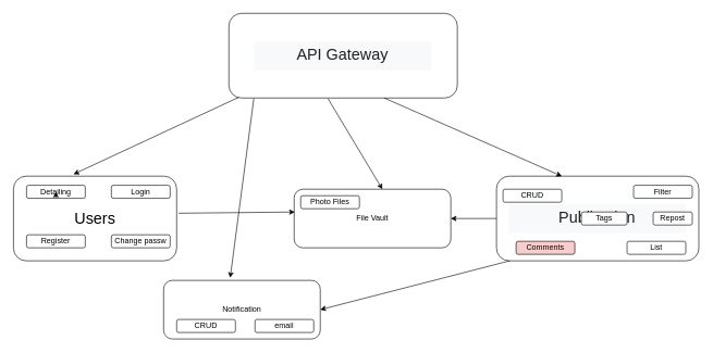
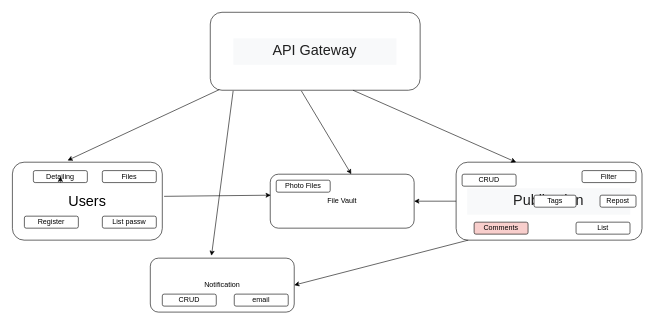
- <mxCell id="5" value="Detailing" style="rounded=1;whiteSpace=wrap;html=1;" parent="1" vertex="1"><mxGeometry x="40" y="284" width="90" height="20" as="geometry" /></mxCell>
+ <mxCell id="5" value="Detailing" style="rounded=1;whiteSpace=wrap;html=1;" parent="1" vertex="1"><mxGeometry x="55" y="284" width="90" height="20" as="geometry" /></mxCell>
- <mxCell id="12" value="Login" style="rounded=1;whiteSpace=wrap;html=1;" parent="1" vertex="1"><mxGeometry x="170" y="284" width="90" height="20" as="geometry" /></mxCell>
+ <mxCell id="12" value="Files" style="rounded=1;whiteSpace=wrap;html=1;" parent="1" vertex="1"><mxGeometry x="170" y="284" width="90" height="20" as="geometry" /></mxCell>
- <mxCell id="4" value="Change passw" style="rounded=1;whiteSpace=wrap;html=1;" parent="1" vertex="1"><mxGeometry x="170" y="360" width="90" height="20" as="geometry" /></mxCell>
+ <mxCell id="4" value="List passw" style="rounded=1;whiteSpace=wrap;html=1;" parent="1" vertex="1"><mxGeometry x="170" y="360" width="90" height="20" as="geometry" /></mxCell>
